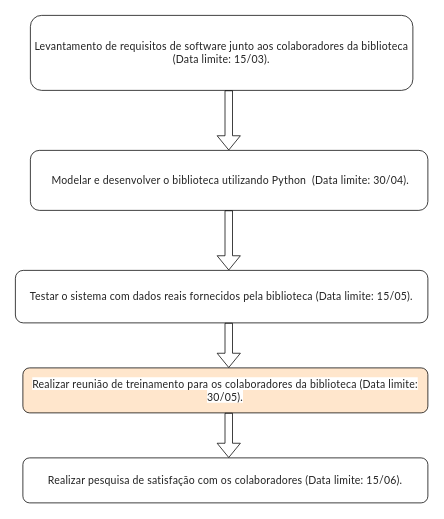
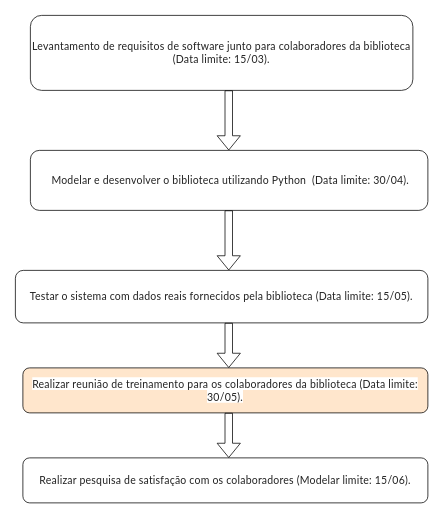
- <mxCell id="2" value="&lt;span style=&quot;color: rgba(0, 0, 0, 0.87); font-family: Lato, sans-serif; font-size: 14px; letter-spacing: 0.28px; text-align: left; background-color: rgb(255, 255, 255);&quot;&gt;Levantamento de requisitos de software junto aos colaboradores da biblioteca (Data limite: 15/03).&lt;/span&gt;" style="rounded=1;whiteSpace=wrap;html=1;" vertex="1" parent="1"><mxGeometry x="40" y="20" width="510" height="100" as="geometry" /></mxCell>
+ <mxCell id="2" value="&lt;span style=&quot;color: rgba(0, 0, 0, 0.87); font-family: Lato, sans-serif; font-size: 14px; letter-spacing: 0.28px; text-align: left; background-color: rgb(255, 255, 255);&quot;&gt;Levantamento de requisitos de software junto para colaboradores da biblioteca (Data limite: 15/03).&lt;/span&gt;" style="rounded=1;whiteSpace=wrap;html=1;" vertex="1" parent="1"><mxGeometry x="40" y="20" width="510" height="100" as="geometry" /></mxCell>
- <mxCell id="10" value="&lt;span style=&quot;color: rgba(0, 0, 0, 0.87); font-family: Lato, sans-serif; font-size: 14px; letter-spacing: 0.28px; text-align: left; background-color: rgb(255, 255, 255);&quot;&gt;Realizar pesquisa de satisfação com os colaboradores (Data limite: 15/06).&lt;/span&gt;" style="rounded=1;whiteSpace=wrap;html=1;" vertex="1" parent="1"><mxGeometry x="30" y="610" width="540" height="60" as="geometry" /></mxCell>
+ <mxCell id="10" value="&lt;span style=&quot;color: rgba(0, 0, 0, 0.87); font-family: Lato, sans-serif; font-size: 14px; letter-spacing: 0.28px; text-align: left; background-color: rgb(255, 255, 255);&quot;&gt;Realizar pesquisa de satisfação com os colaboradores (Modelar limite: 15/06).&lt;/span&gt;" style="rounded=1;whiteSpace=wrap;html=1;" vertex="1" parent="1"><mxGeometry x="30" y="610" width="540" height="60" as="geometry" /></mxCell>
